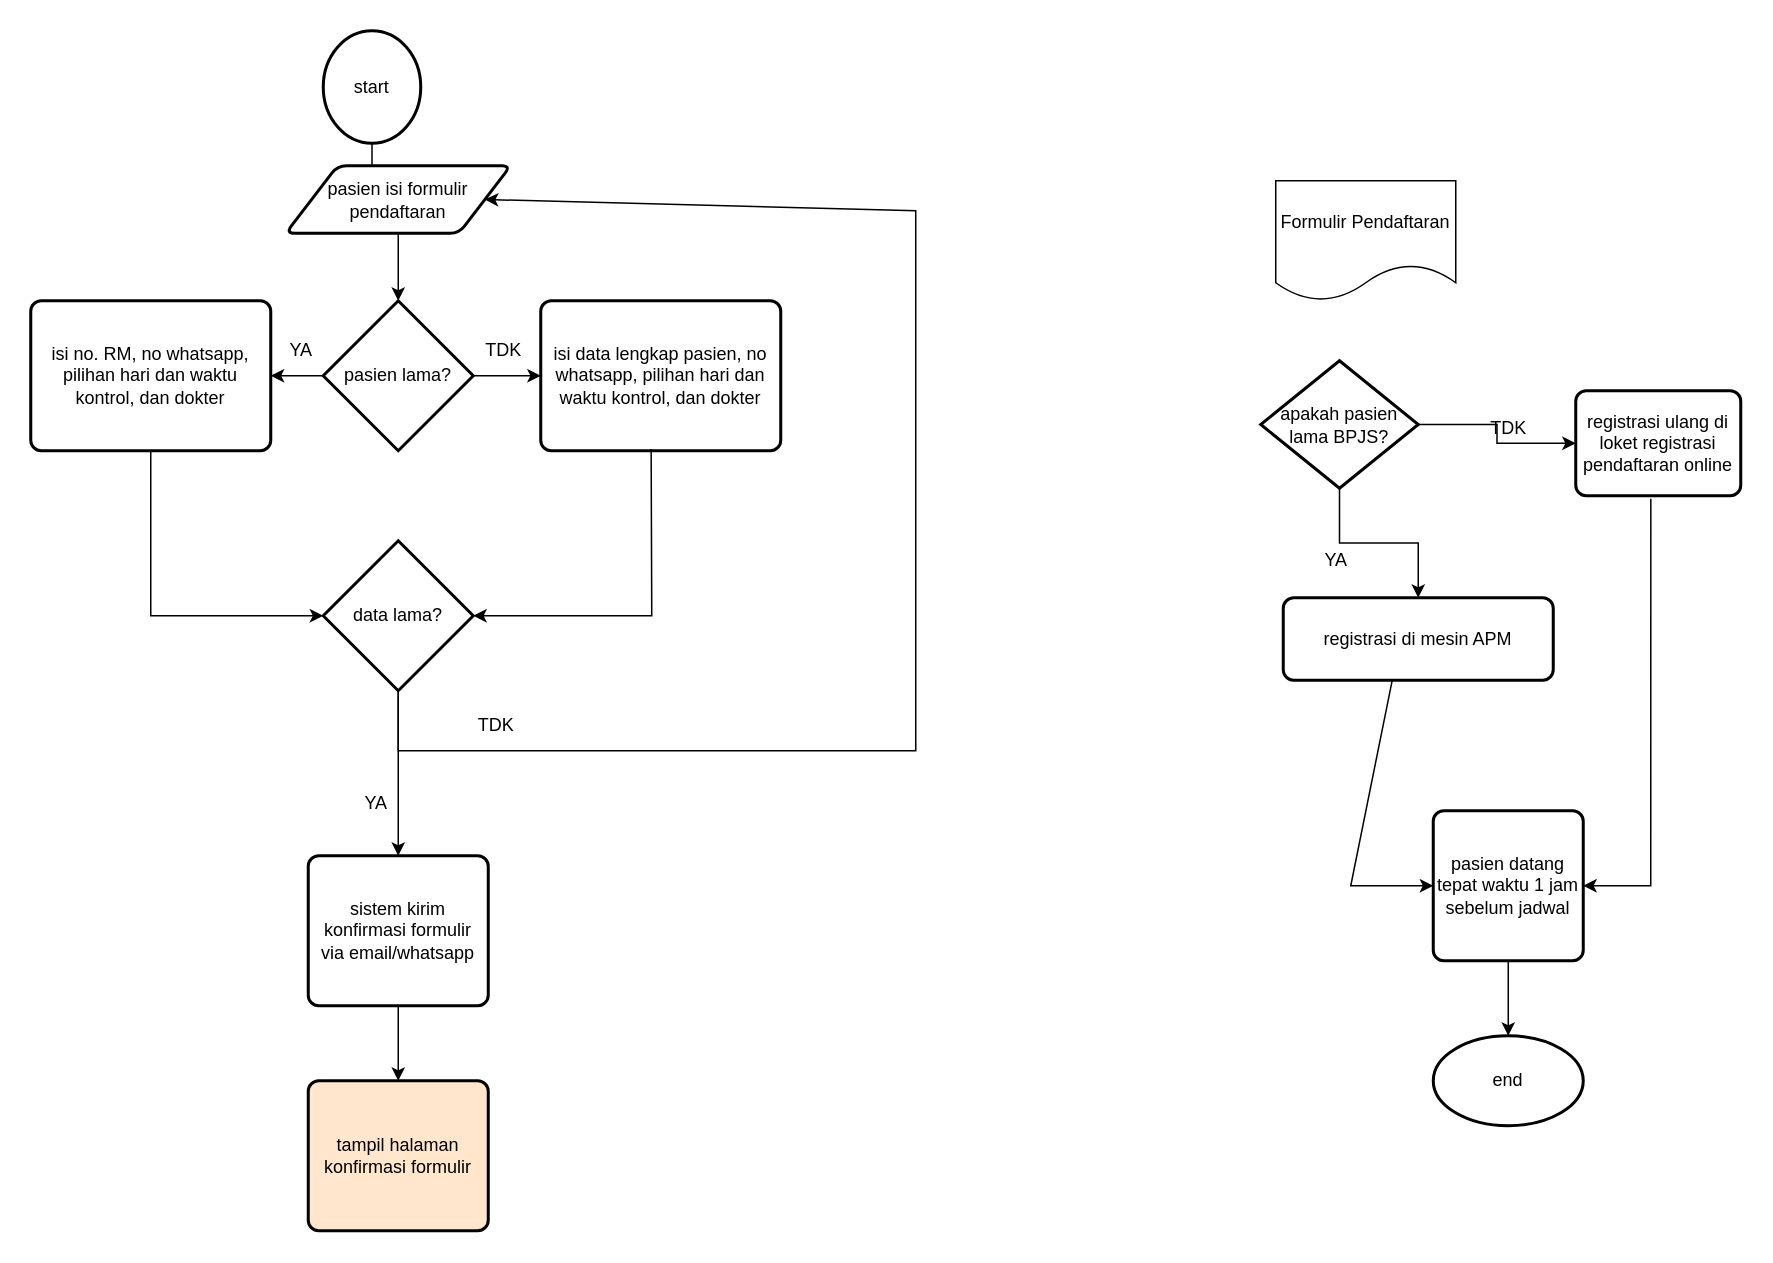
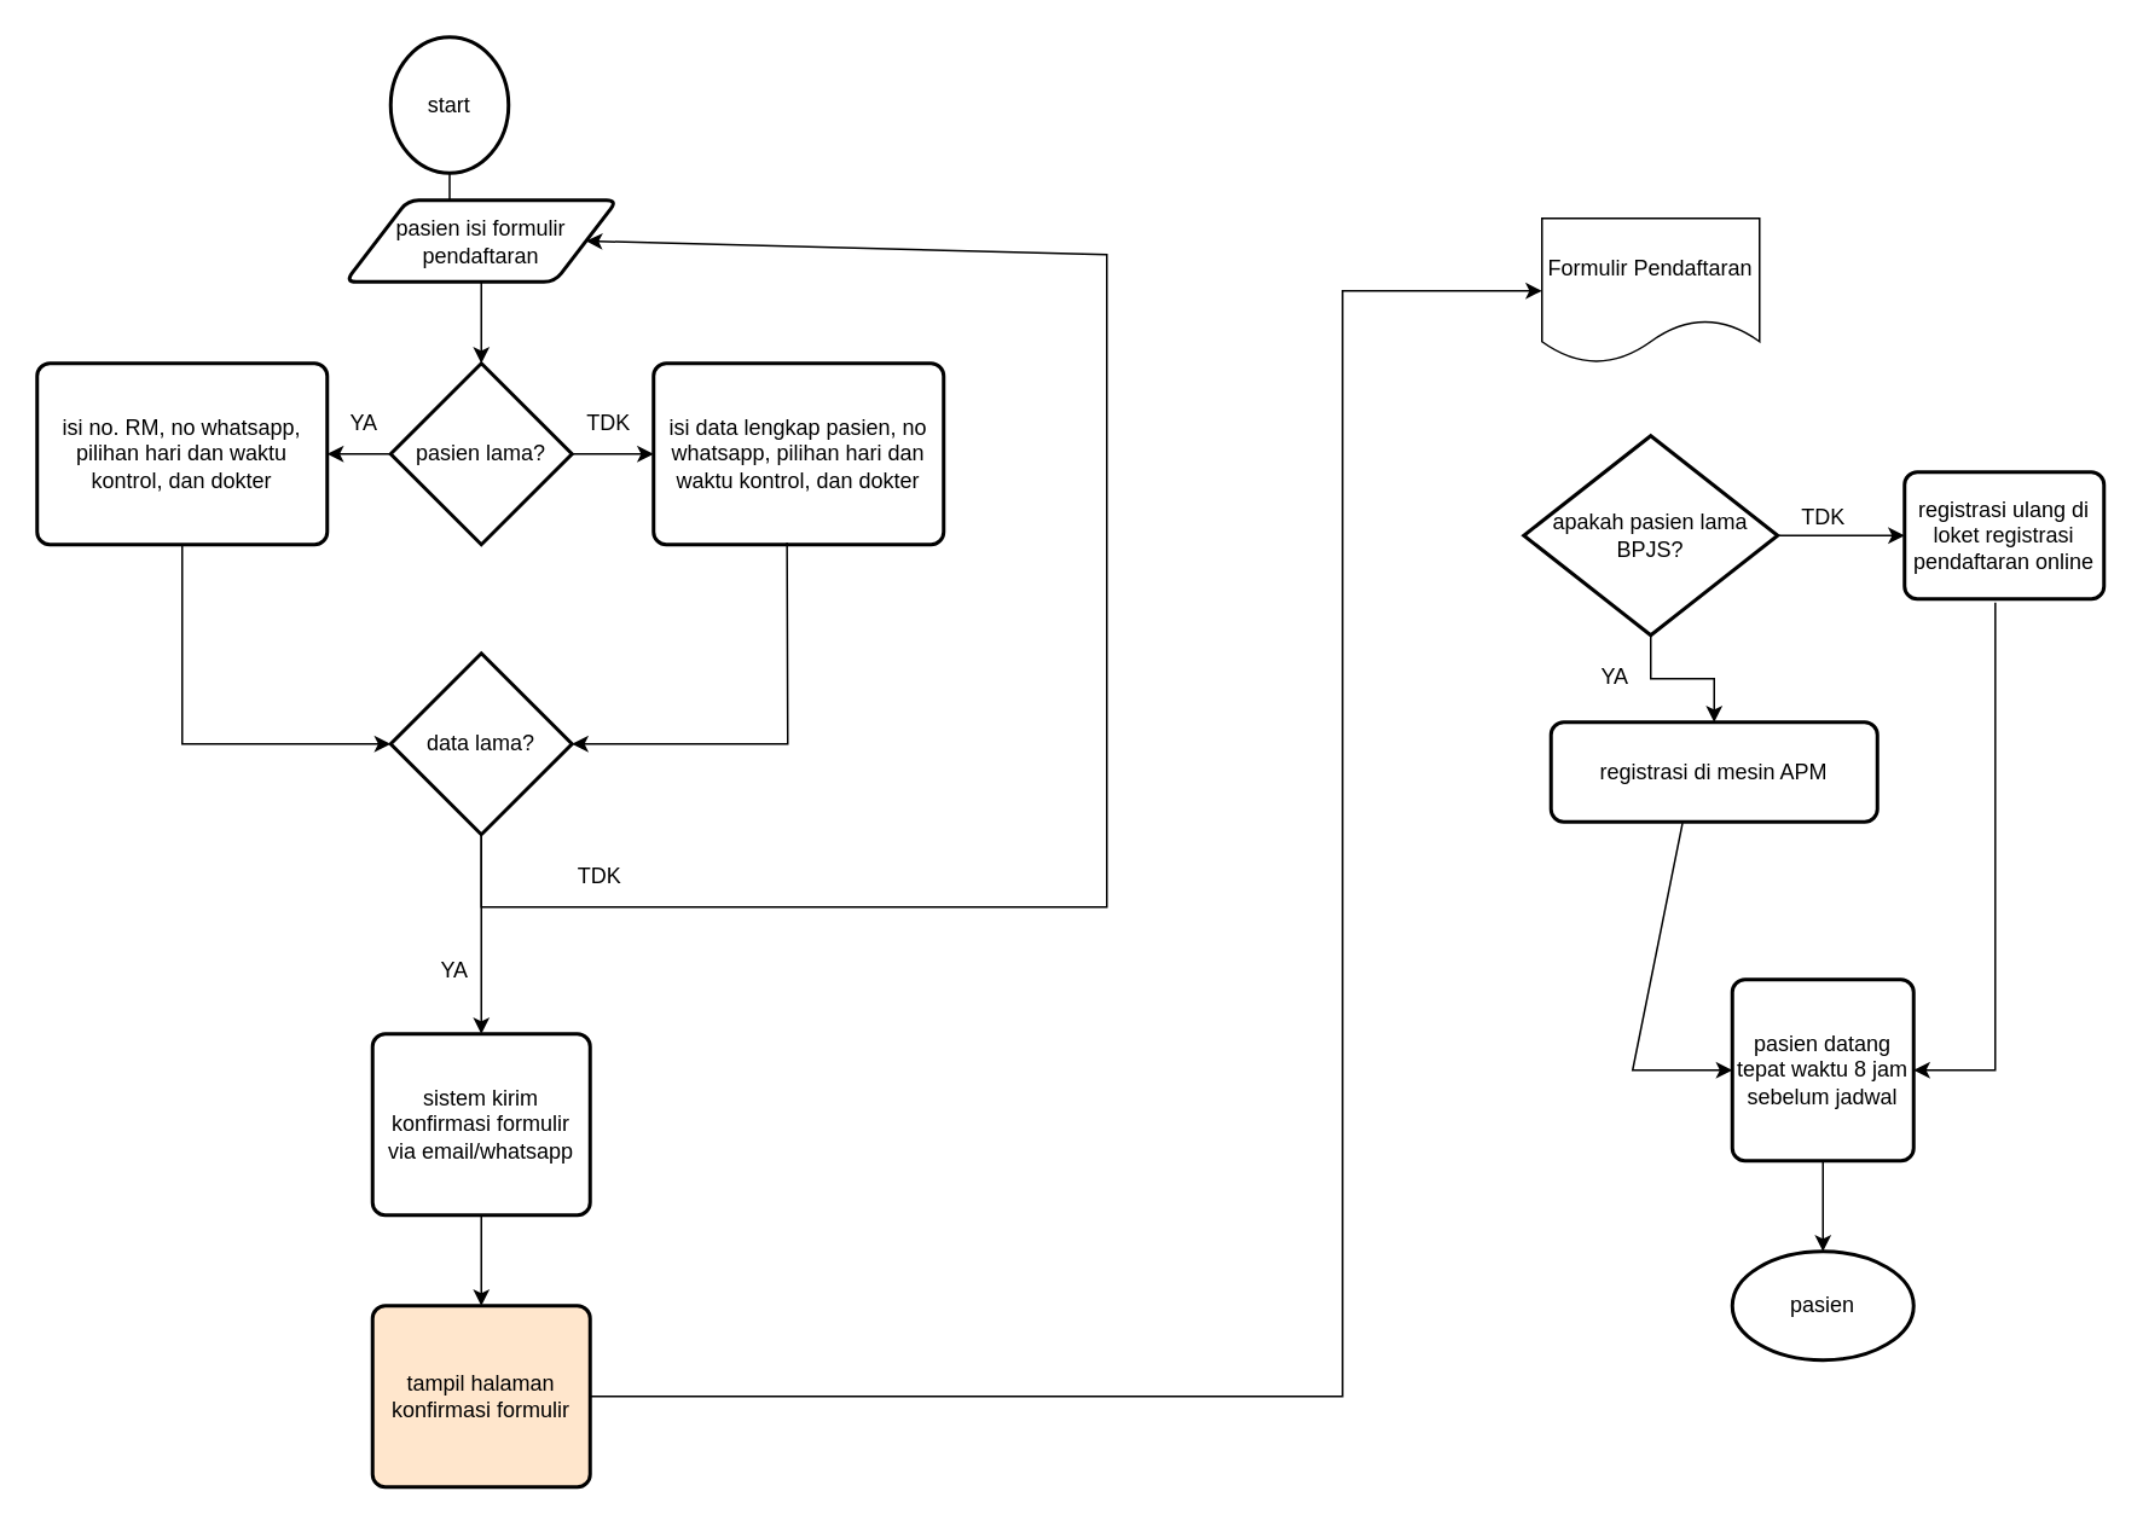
- <mxCell id="15" value="apakah pasien lama BPJS?" style="strokeWidth=2;html=1;shape=mxgraph.flowchart.decision;whiteSpace=wrap;" parent="1" vertex="1"><mxGeometry x="840" y="240" width="105" height="85" as="geometry" /></mxCell>
+ <mxCell id="15" value="apakah pasien lama BPJS?" style="strokeWidth=2;html=1;shape=mxgraph.flowchart.decision;whiteSpace=wrap;" parent="1" vertex="1"><mxGeometry x="840" y="240" width="140" height="110" as="geometry" /></mxCell>
- <mxCell id="19" value="pasien datang tepat waktu 1 jam sebelum jadwal" style="rounded=1;whiteSpace=wrap;html=1;absoluteArcSize=1;arcSize=14;strokeWidth=2;" parent="1" vertex="1"><mxGeometry x="955" y="540" width="100" height="100" as="geometry" /></mxCell>
+ <mxCell id="19" value="pasien datang tepat waktu 8 jam sebelum jadwal" style="rounded=1;whiteSpace=wrap;html=1;absoluteArcSize=1;arcSize=14;strokeWidth=2;" parent="1" vertex="1"><mxGeometry x="955" y="540" width="100" height="100" as="geometry" /></mxCell>
+ <mxCell id="31" value="" style="endArrow=classic;html=1;rounded=0;exitX=1;exitY=0.5;exitDx=0;exitDy=0;entryX=0;entryY=0.5;entryDx=0;entryDy=0;" parent="1" source="12" target="32" edge="1"><mxGeometry width="50" height="50" relative="1" as="geometry"><mxPoint x="570" y="790" as="sourcePoint" /><mxPoint x="830" y="160" as="targetPoint" /><Array as="points"><mxPoint x="740" y="770" /><mxPoint x="740" y="160" /></Array></mxGeometry></mxCell>
- <mxCell id="4" value="end" style="strokeWidth=2;html=1;shape=mxgraph.flowchart.start_1;whiteSpace=wrap;" parent="1" vertex="1"><mxGeometry x="955" y="690" width="100" height="60" as="geometry" /></mxCell>
+ <mxCell id="4" value="pasien" style="strokeWidth=2;html=1;shape=mxgraph.flowchart.start_1;whiteSpace=wrap;" parent="1" vertex="1"><mxGeometry x="955" y="690" width="100" height="60" as="geometry" /></mxCell>
